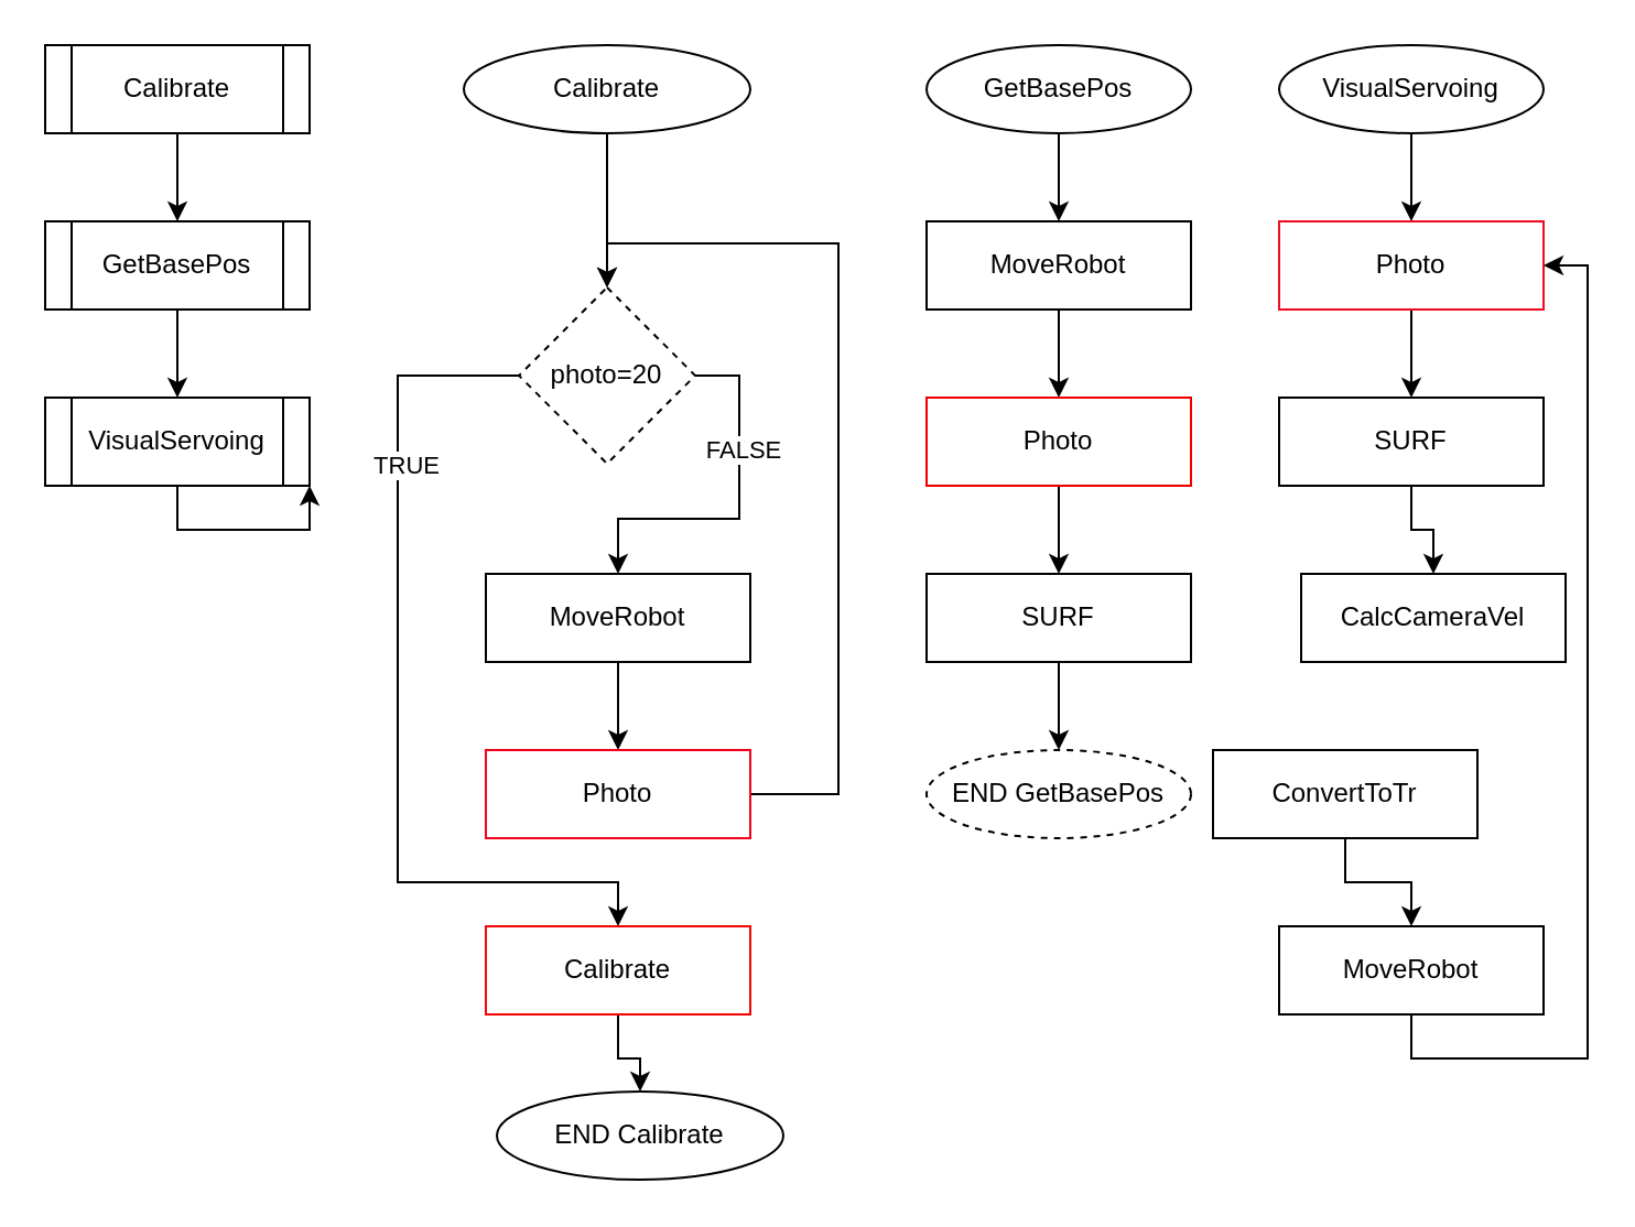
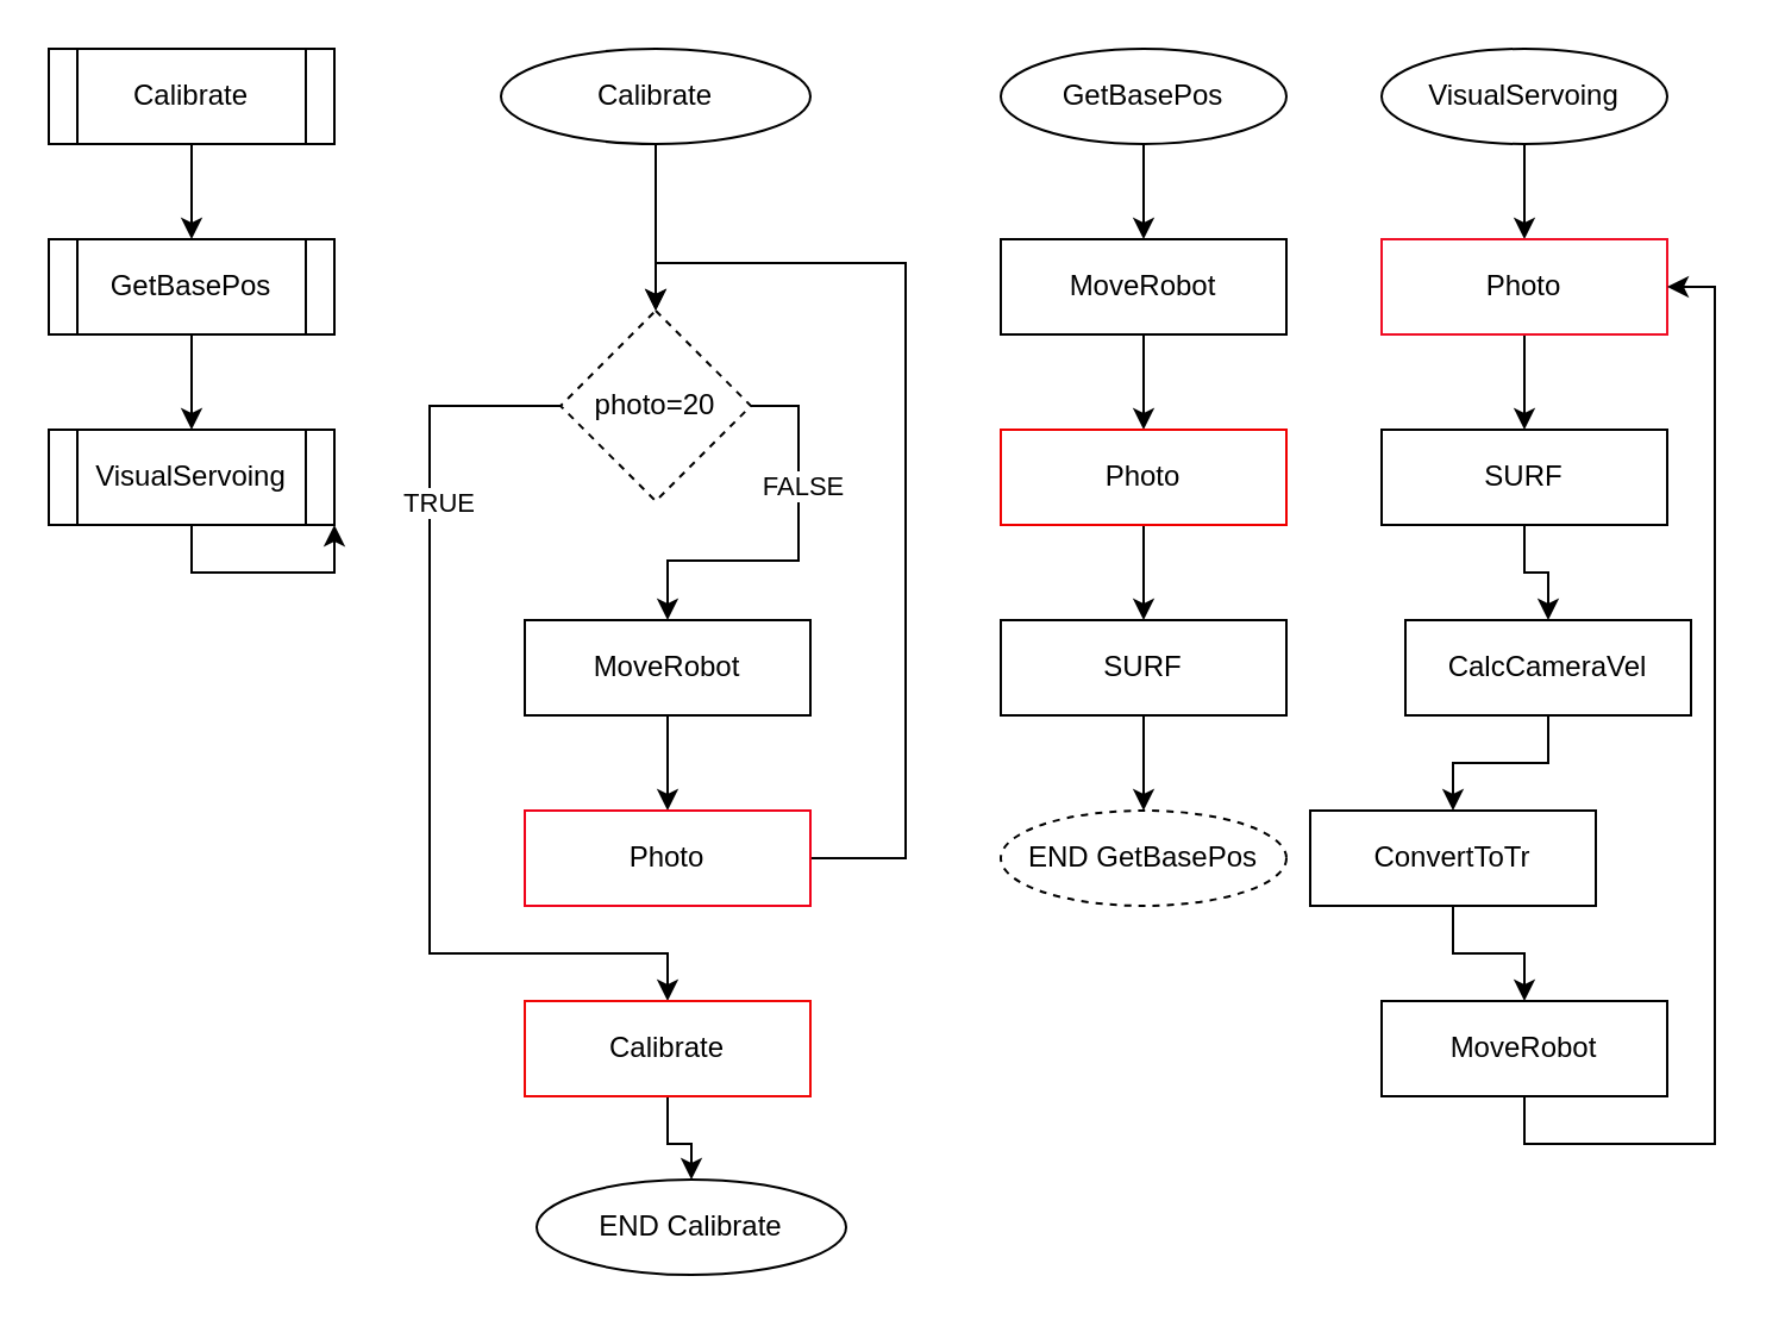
+ <mxCell id="37" value="" style="edgeStyle=orthogonalEdgeStyle;rounded=0;orthogonalLoop=1;jettySize=auto;html=1;" parent="1" source="38" target="40" edge="1"><mxGeometry relative="1" as="geometry" /></mxCell>
